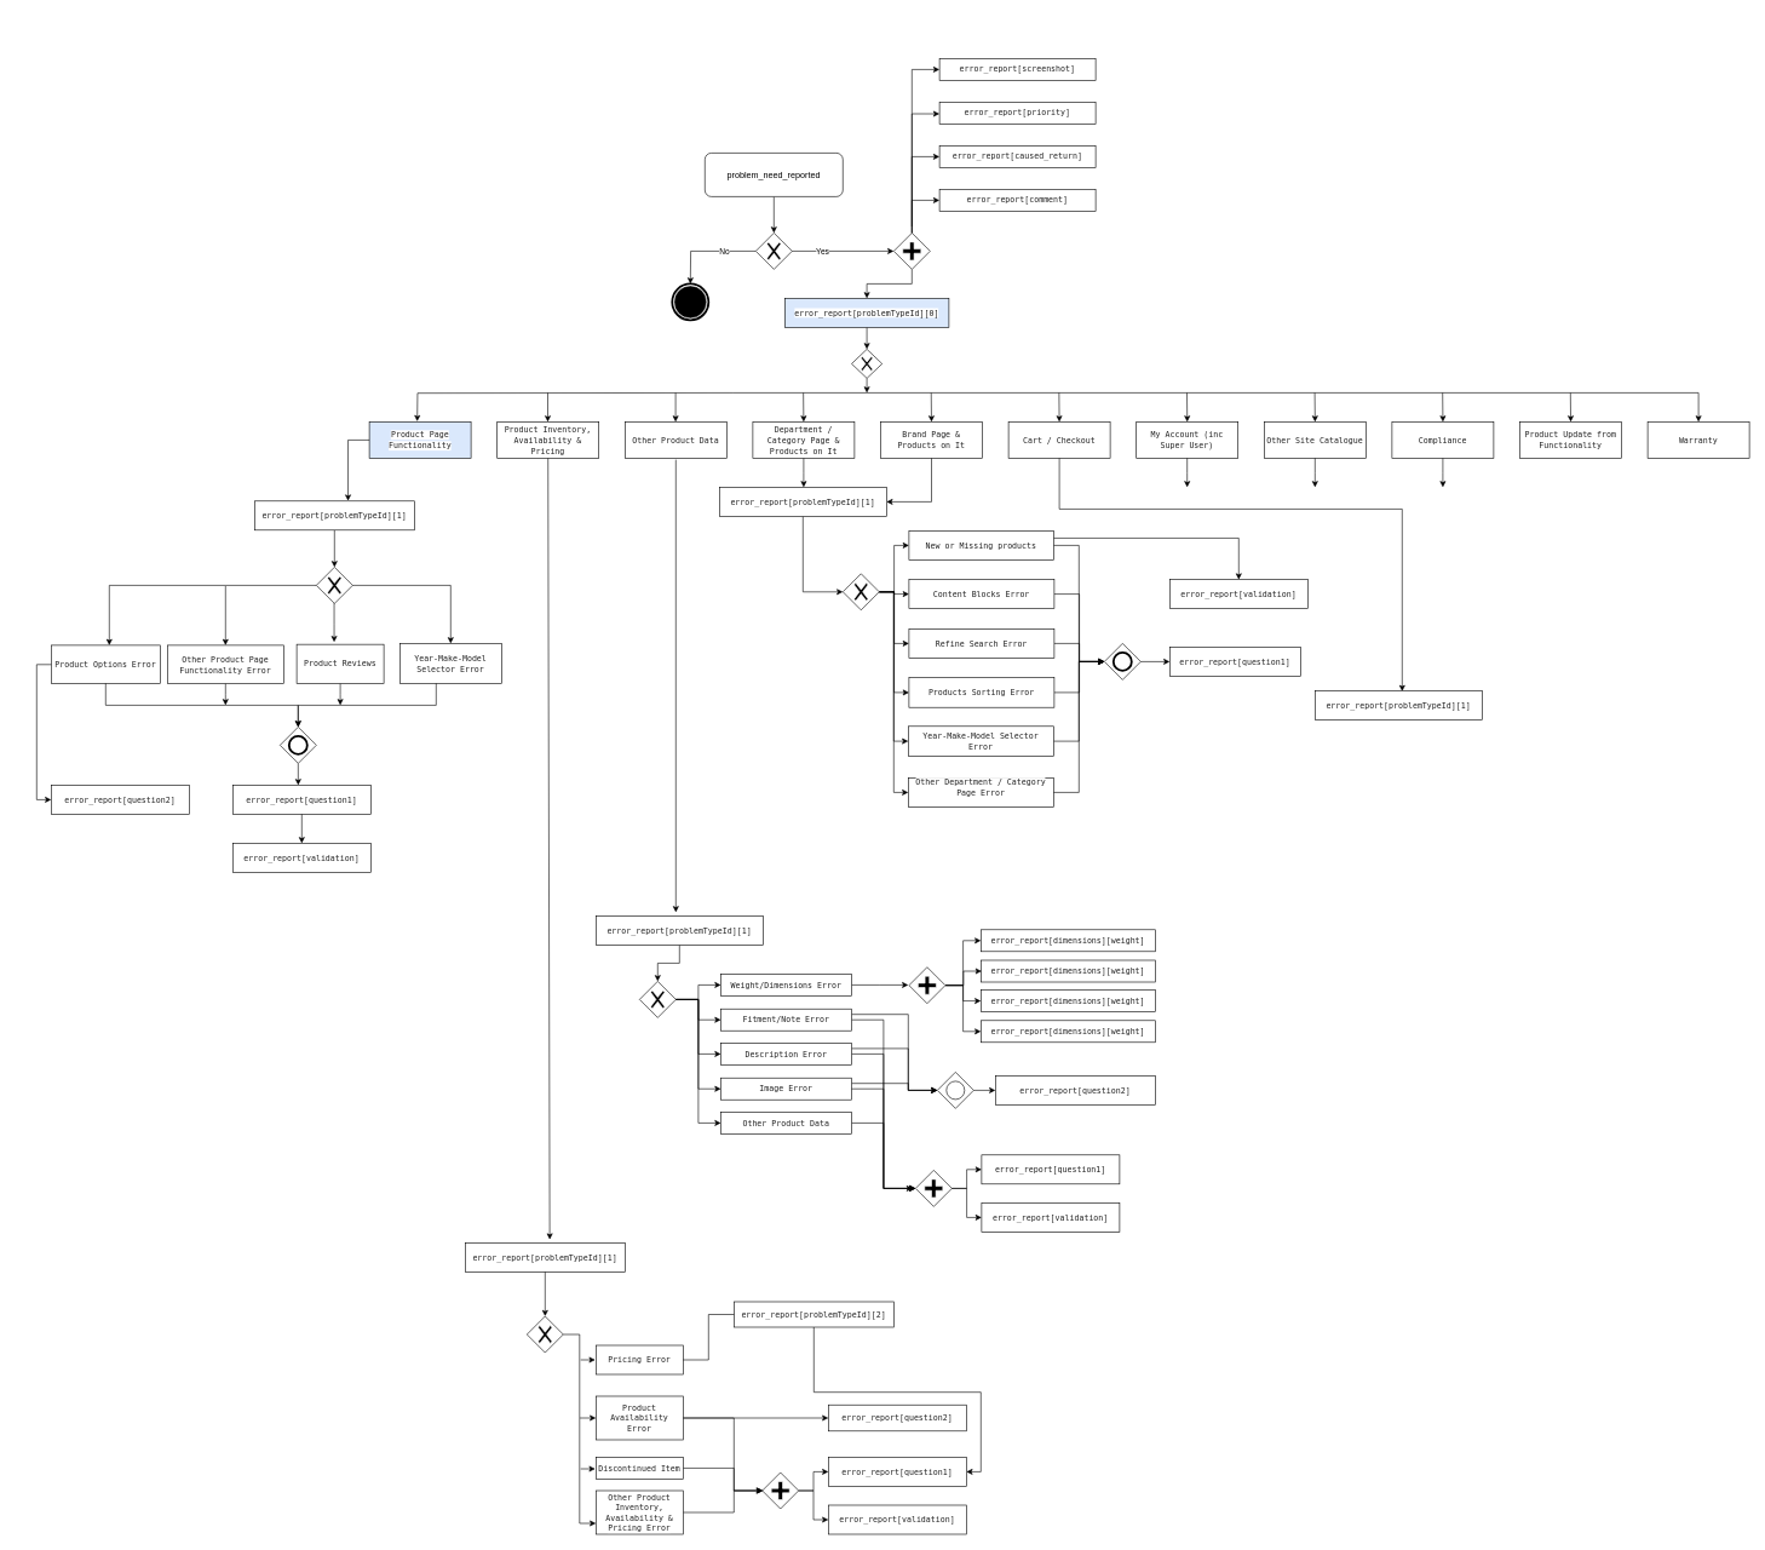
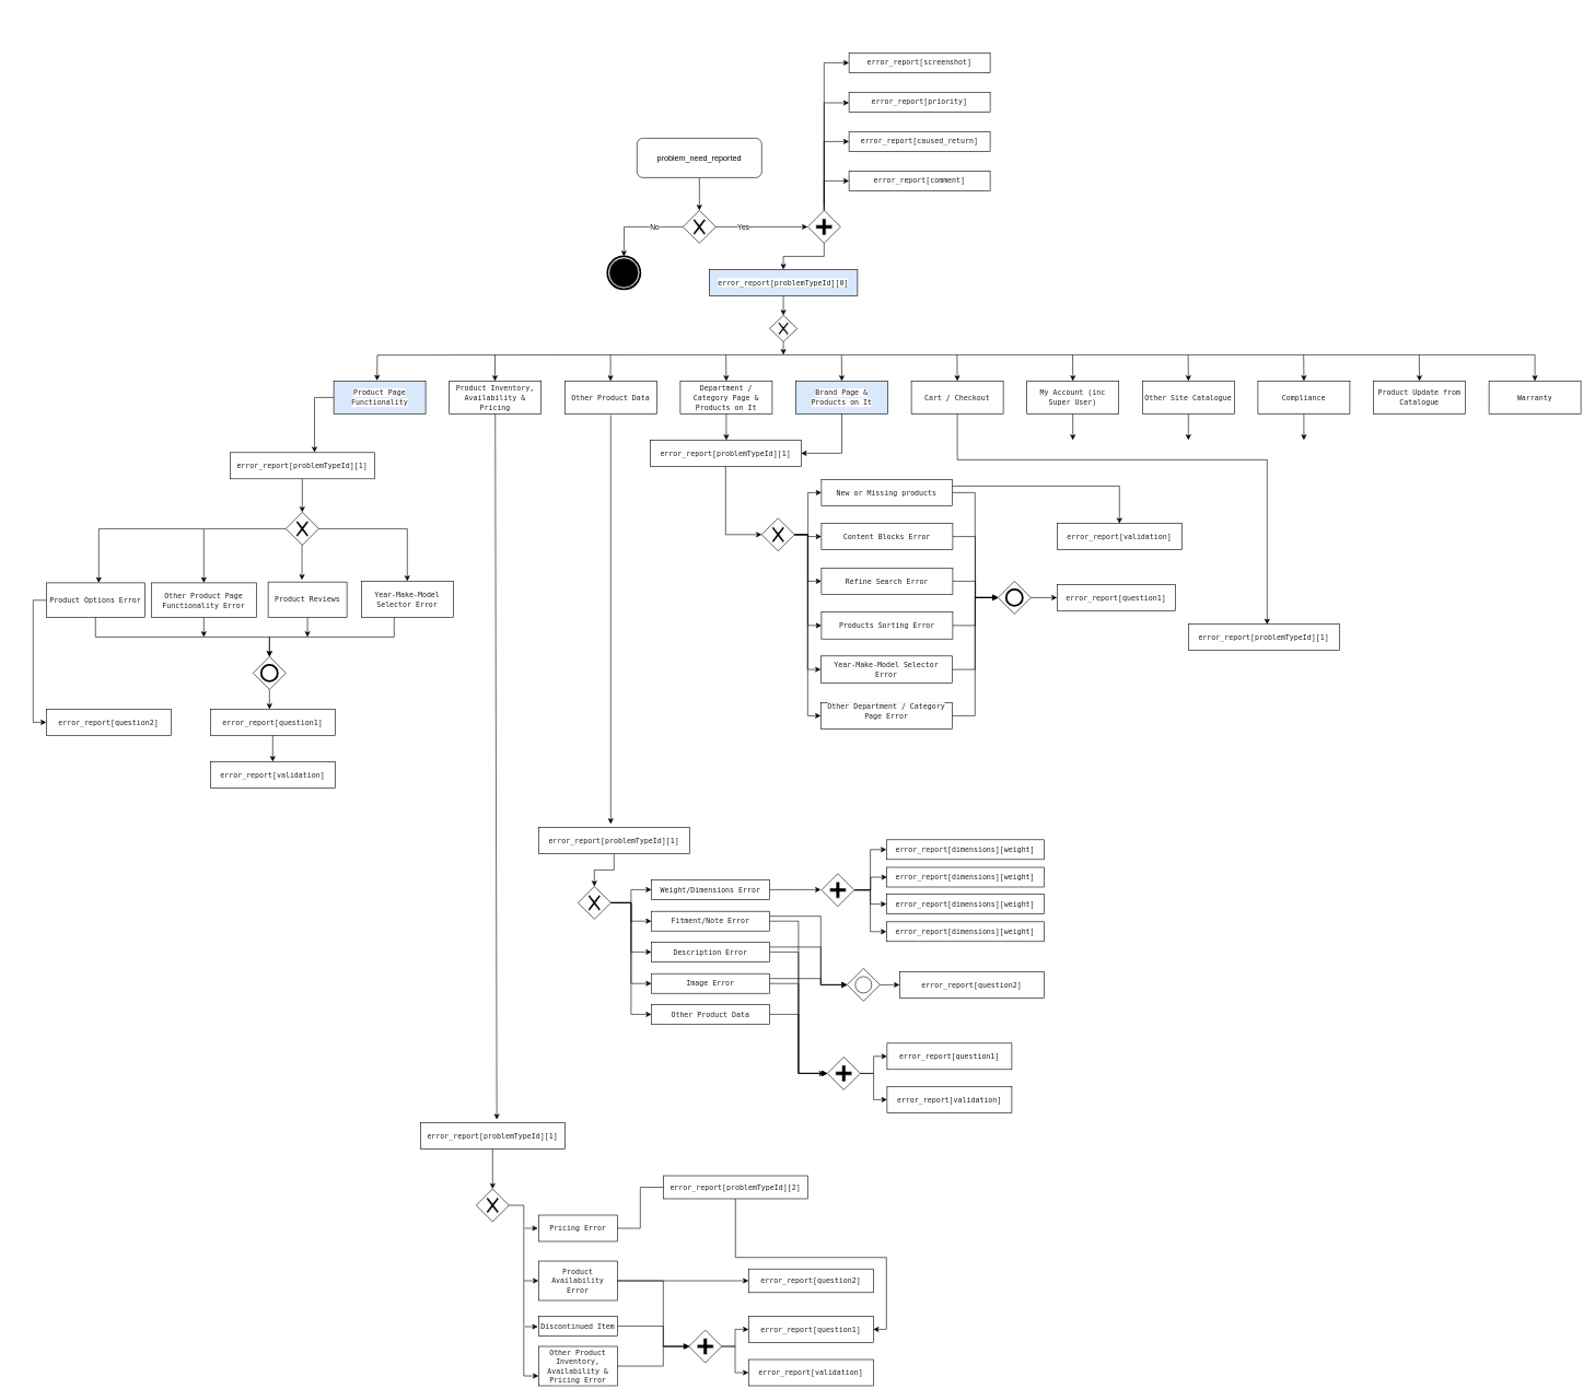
- <mxCell id="22" value="&lt;span style=&quot;color: rgb(34 , 34 , 34) ; font-family: &amp;#34;menlo&amp;#34; , monospace ; font-size: 11px ; text-align: left ; background-color: rgb(255 , 255 , 255)&quot;&gt;Brand Page &amp;amp; Products on It&lt;/span&gt;&lt;span style=&quot;color: rgb(34 , 34 , 34) ; font-family: &amp;#34;menlo&amp;#34; , monospace ; font-size: 11px ; text-align: left ; background-color: rgb(255 , 255 , 255)&quot;&gt;&lt;br&gt;     &lt;/span&gt;" style="whiteSpace=wrap;html=1;verticalAlign=middle;" vertex="1" parent="14"><mxGeometry x="704" y="40.0" width="140" height="50" as="geometry" /></mxCell>
+ <mxCell id="22" value="&lt;span style=&quot;color: rgb(34 , 34 , 34) ; font-family: &amp;#34;menlo&amp;#34; , monospace ; font-size: 11px ; text-align: left ; background-color: rgb(255 , 255 , 255)&quot;&gt;Brand Page &amp;amp; Products on It&lt;/span&gt;&lt;span style=&quot;color: rgb(34 , 34 , 34) ; font-family: &amp;#34;menlo&amp;#34; , monospace ; font-size: 11px ; text-align: left ; background-color: rgb(255 , 255 , 255)&quot;&gt;&lt;br&gt;     &lt;/span&gt;" style="whiteSpace=wrap;html=1;verticalAlign=middle;fillColor=#dae8fc;" vertex="1" parent="14"><mxGeometry x="704" y="40.0" width="140" height="50" as="geometry" /></mxCell>
- <mxCell id="28" value="&lt;span style=&quot;color: rgb(34 , 34 , 34) ; font-family: &amp;#34;menlo&amp;#34; , monospace ; font-size: 11px ; text-align: left ; background-color: rgb(255 , 255 , 255)&quot;&gt;&lt;br&gt;      Product Update from Functionality&lt;br&gt;     &lt;/span&gt;&lt;span style=&quot;color: rgb(34 , 34 , 34) ; font-family: &amp;#34;menlo&amp;#34; , monospace ; font-size: 11px ; text-align: left ; background-color: rgb(255 , 255 , 255)&quot;&gt;&lt;br&gt;     &lt;/span&gt;" style="whiteSpace=wrap;html=1;verticalAlign=middle;" vertex="1" parent="14"><mxGeometry x="1584" y="40.0" width="140" height="50" as="geometry" /></mxCell>
+ <mxCell id="28" value="&lt;span style=&quot;color: rgb(34 , 34 , 34) ; font-family: &amp;#34;menlo&amp;#34; , monospace ; font-size: 11px ; text-align: left ; background-color: rgb(255 , 255 , 255)&quot;&gt;&lt;br&gt;      Product Update from Catalogue&lt;br&gt;     &lt;/span&gt;&lt;span style=&quot;color: rgb(34 , 34 , 34) ; font-family: &amp;#34;menlo&amp;#34; , monospace ; font-size: 11px ; text-align: left ; background-color: rgb(255 , 255 , 255)&quot;&gt;&lt;br&gt;     &lt;/span&gt;" style="whiteSpace=wrap;html=1;verticalAlign=middle;" vertex="1" parent="14"><mxGeometry x="1584" y="40.0" width="140" height="50" as="geometry" /></mxCell>
